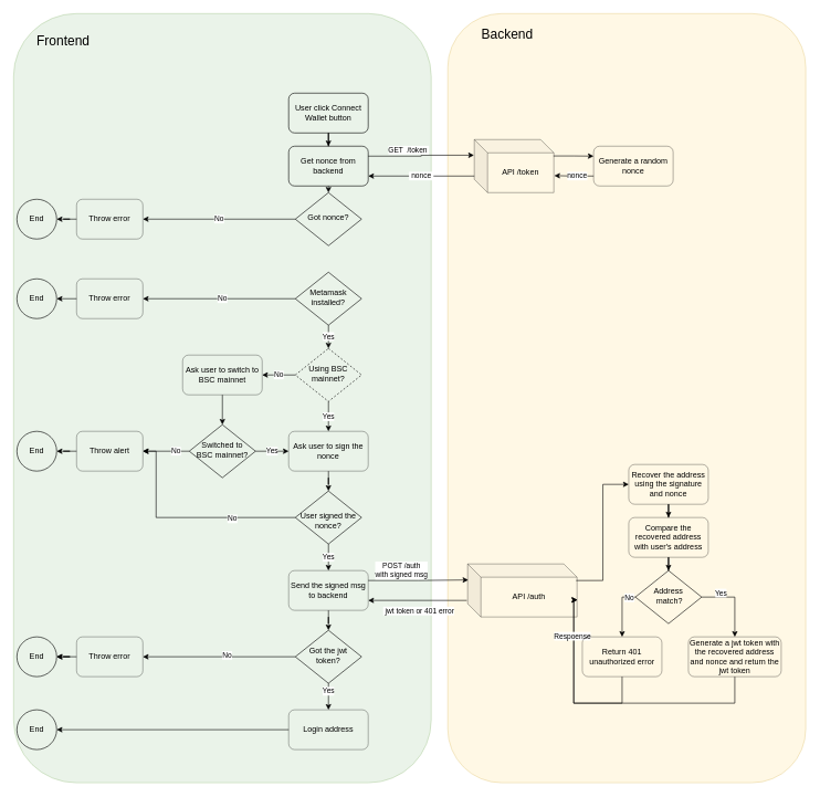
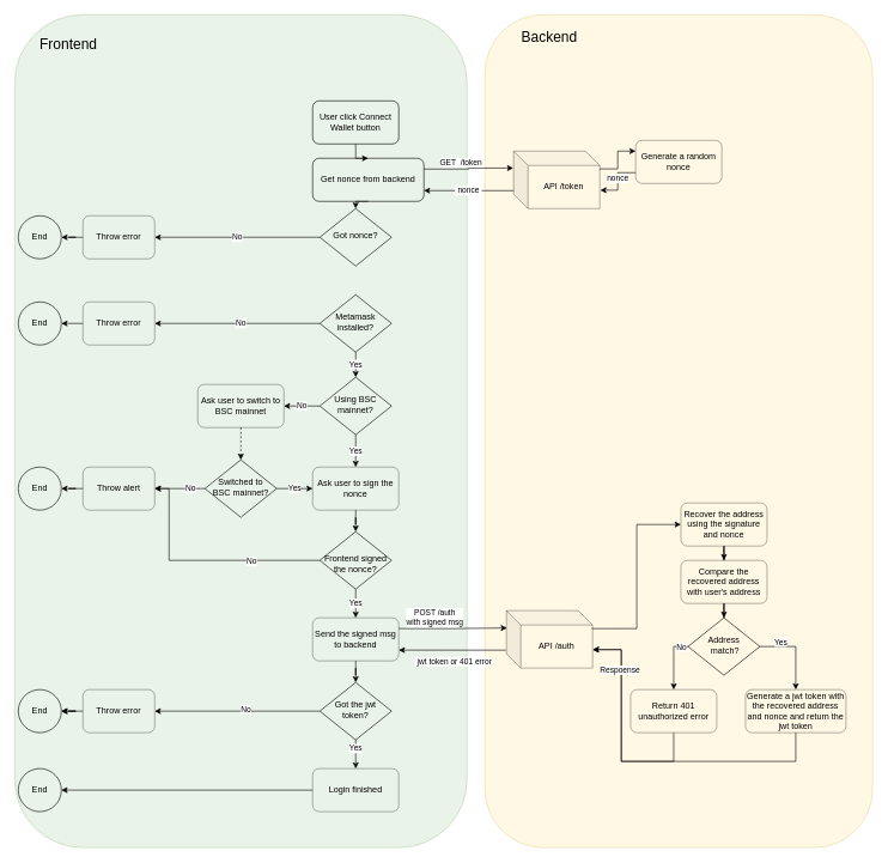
- <mxCell id="17" value="Get nonce from backend" style="rounded=1;whiteSpace=wrap;html=1;fillColor=none;" vertex="1" parent="1"><mxGeometry x="435" y="220" width="120" height="60" as="geometry" /></mxCell>
+ <mxCell id="17" value="Get nonce from backend" style="rounded=1;whiteSpace=wrap;html=1;fillColor=none;" vertex="1" parent="1"><mxGeometry x="435" y="220" width="155" height="60" as="geometry" /></mxCell>
- <mxCell id="44" value="Generate a random nonce" style="rounded=1;whiteSpace=wrap;html=1;fillColor=none;gradientColor=none;opacity=50;" vertex="1" parent="1"><mxGeometry x="895" y="220" width="120" height="60" as="geometry" /></mxCell>
+ <mxCell id="44" value="Generate a random nonce" style="rounded=1;whiteSpace=wrap;html=1;fillColor=none;gradientColor=none;opacity=50;" vertex="1" parent="1"><mxGeometry x="885" y="195" width="120" height="60" as="geometry" /></mxCell>
- <mxCell id="22" value="Using BSC mainnet?" style="rhombus;whiteSpace=wrap;html=1;shadow=0;fontFamily=Helvetica;fontSize=12;align=center;strokeWidth=1;spacing=6;spacingTop=-4;fillColor=none;dashed=1;" vertex="1" parent="1"><mxGeometry x="445" y="525" width="100" height="80" as="geometry" /></mxCell>
+ <mxCell id="22" value="Using BSC mainnet?" style="rhombus;whiteSpace=wrap;html=1;shadow=0;fontFamily=Helvetica;fontSize=12;align=center;strokeWidth=1;spacing=6;spacingTop=-4;fillColor=none;" vertex="1" parent="1"><mxGeometry x="445" y="525" width="100" height="80" as="geometry" /></mxCell>
- <mxCell id="25" style="edgeStyle=orthogonalEdgeStyle;rounded=0;orthogonalLoop=1;jettySize=auto;html=1;entryX=0.5;entryY=0;entryDx=0;entryDy=0;" edge="1" parent="1" source="26" target="29"><mxGeometry relative="1" as="geometry" /></mxCell>
+ <mxCell id="25" style="edgeStyle=orthogonalEdgeStyle;rounded=0;orthogonalLoop=1;jettySize=auto;html=1;entryX=0.5;entryY=0;entryDx=0;entryDy=0;dashed=1;" edge="1" parent="1" source="26" target="29"><mxGeometry relative="1" as="geometry" /></mxCell>
- <mxCell id="35" value="&lt;br&gt;User signed the nonce?" style="rhombus;whiteSpace=wrap;html=1;shadow=0;fontFamily=Helvetica;fontSize=12;align=center;strokeWidth=1;spacing=6;spacingTop=-4;fillColor=none;" vertex="1" parent="1"><mxGeometry x="445" y="740" width="100" height="80" as="geometry" /></mxCell>
+ <mxCell id="35" value="&lt;br&gt;Frontend signed the nonce?" style="rhombus;whiteSpace=wrap;html=1;shadow=0;fontFamily=Helvetica;fontSize=12;align=center;strokeWidth=1;spacing=6;spacingTop=-4;fillColor=none;" vertex="1" parent="1"><mxGeometry x="445" y="740" width="100" height="80" as="geometry" /></mxCell>
- <mxCell id="77" value="API /auth" style="shape=cube;whiteSpace=wrap;html=1;boundedLbl=1;backgroundOutline=1;darkOpacity=0.05;darkOpacity2=0.1;fillColor=none;gradientColor=none;opacity=50;" vertex="1" parent="1"><mxGeometry x="705" y="850" width="165" height="80" as="geometry" /></mxCell>
+ <mxCell id="77" value="API /auth" style="shape=cube;whiteSpace=wrap;html=1;boundedLbl=1;backgroundOutline=1;darkOpacity=0.05;darkOpacity2=0.1;fillColor=none;gradientColor=none;opacity=50;" vertex="1" parent="1"><mxGeometry x="705" y="850" width="120" height="80" as="geometry" /></mxCell>
- <mxCell id="65" value="Login address" style="rounded=1;whiteSpace=wrap;html=1;fillColor=none;gradientColor=none;opacity=50;" vertex="1" parent="1"><mxGeometry x="435" y="1070" width="120" height="60" as="geometry" /></mxCell>
+ <mxCell id="65" value="Login finished" style="rounded=1;whiteSpace=wrap;html=1;fillColor=none;gradientColor=none;opacity=50;" vertex="1" parent="1"><mxGeometry x="435" y="1070" width="120" height="60" as="geometry" /></mxCell>
